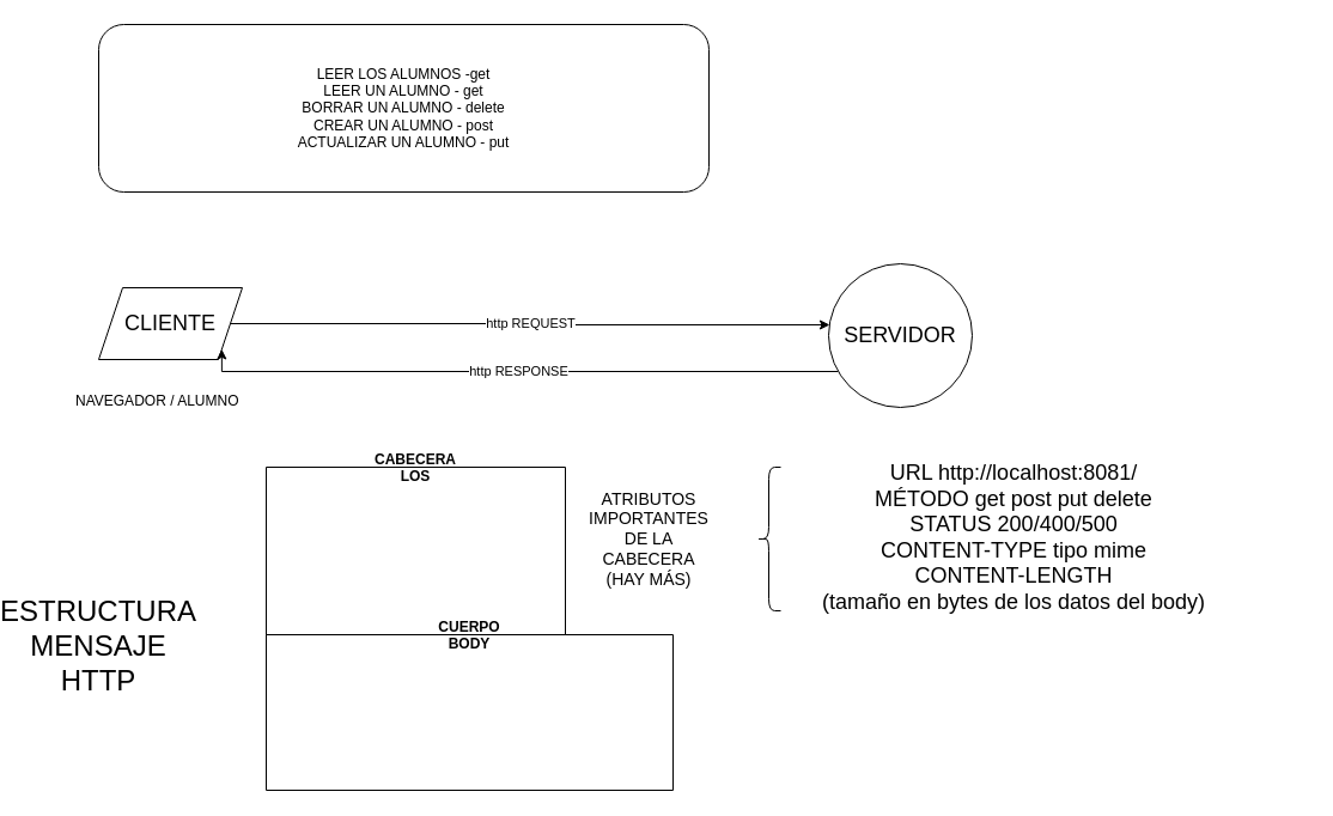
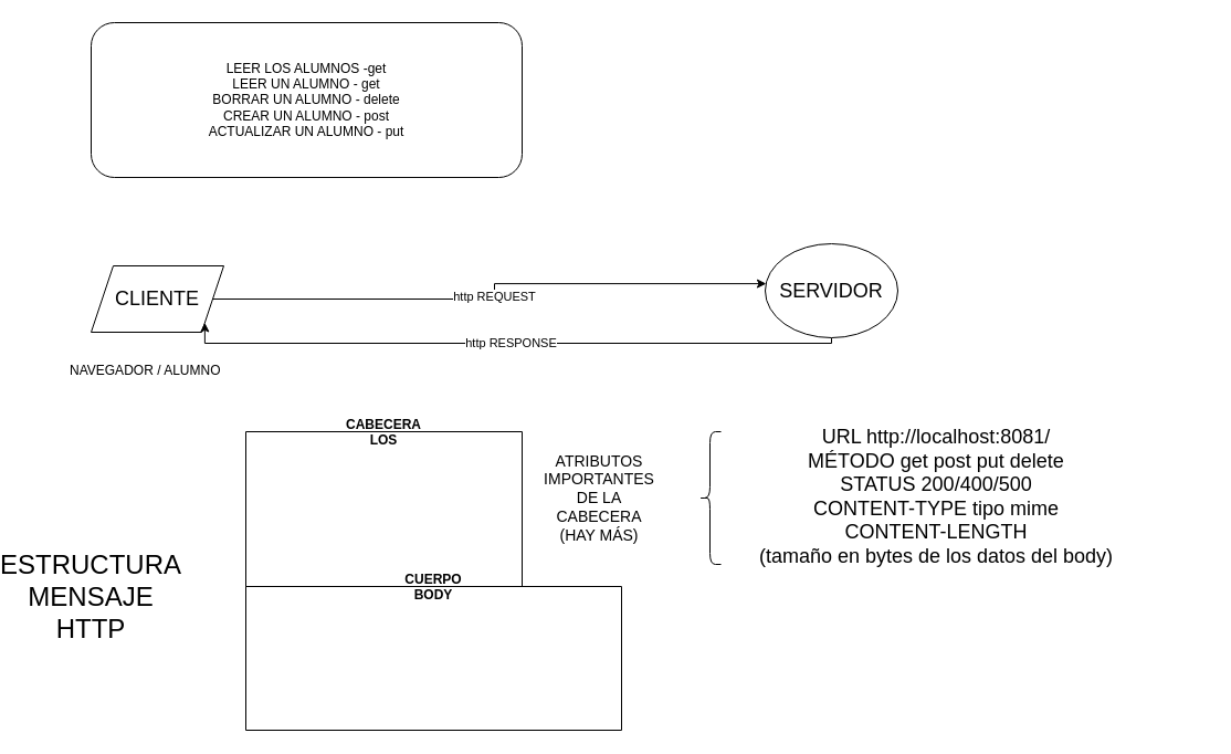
- <mxCell id="10" value="LEER LOS ALUMNOS -get&lt;br&gt;LEER UN ALUMNO - get&lt;br&gt;BORRAR UN ALUMNO - delete&lt;br&gt;CREAR UN ALUMNO - post&lt;br&gt;ACTUALIZAR UN ALUMNO - put" style="rounded=1;whiteSpace=wrap;html=1;" parent="1" vertex="1"><mxGeometry x="70" y="20" width="510" height="140" as="geometry" /></mxCell>
+ <mxCell id="10" value="LEER LOS ALUMNOS -get&lt;br&gt;LEER UN ALUMNO - get&lt;br&gt;BORRAR UN ALUMNO - delete&lt;br&gt;CREAR UN ALUMNO - post&lt;br&gt;ACTUALIZAR UN ALUMNO - put" style="rounded=1;whiteSpace=wrap;html=1;" parent="1" vertex="1"><mxGeometry x="70" y="20" width="390" height="140" as="geometry" /></mxCell>
- <mxCell id="5" value="&lt;font style=&quot;font-size: 18px&quot;&gt;SERVIDOR&lt;/font&gt;" style="ellipse;whiteSpace=wrap;html=1;aspect=fixed;" parent="1" vertex="1"><mxGeometry x="680" y="220" width="120" height="120" as="geometry" /></mxCell>
+ <mxCell id="5" value="&lt;font style=&quot;font-size: 18px&quot;&gt;SERVIDOR&lt;/font&gt;" style="ellipse;whiteSpace=wrap;html=1;aspect=fixed;" parent="1" vertex="1"><mxGeometry x="680" y="220" width="120" height="85" as="geometry" /></mxCell>
